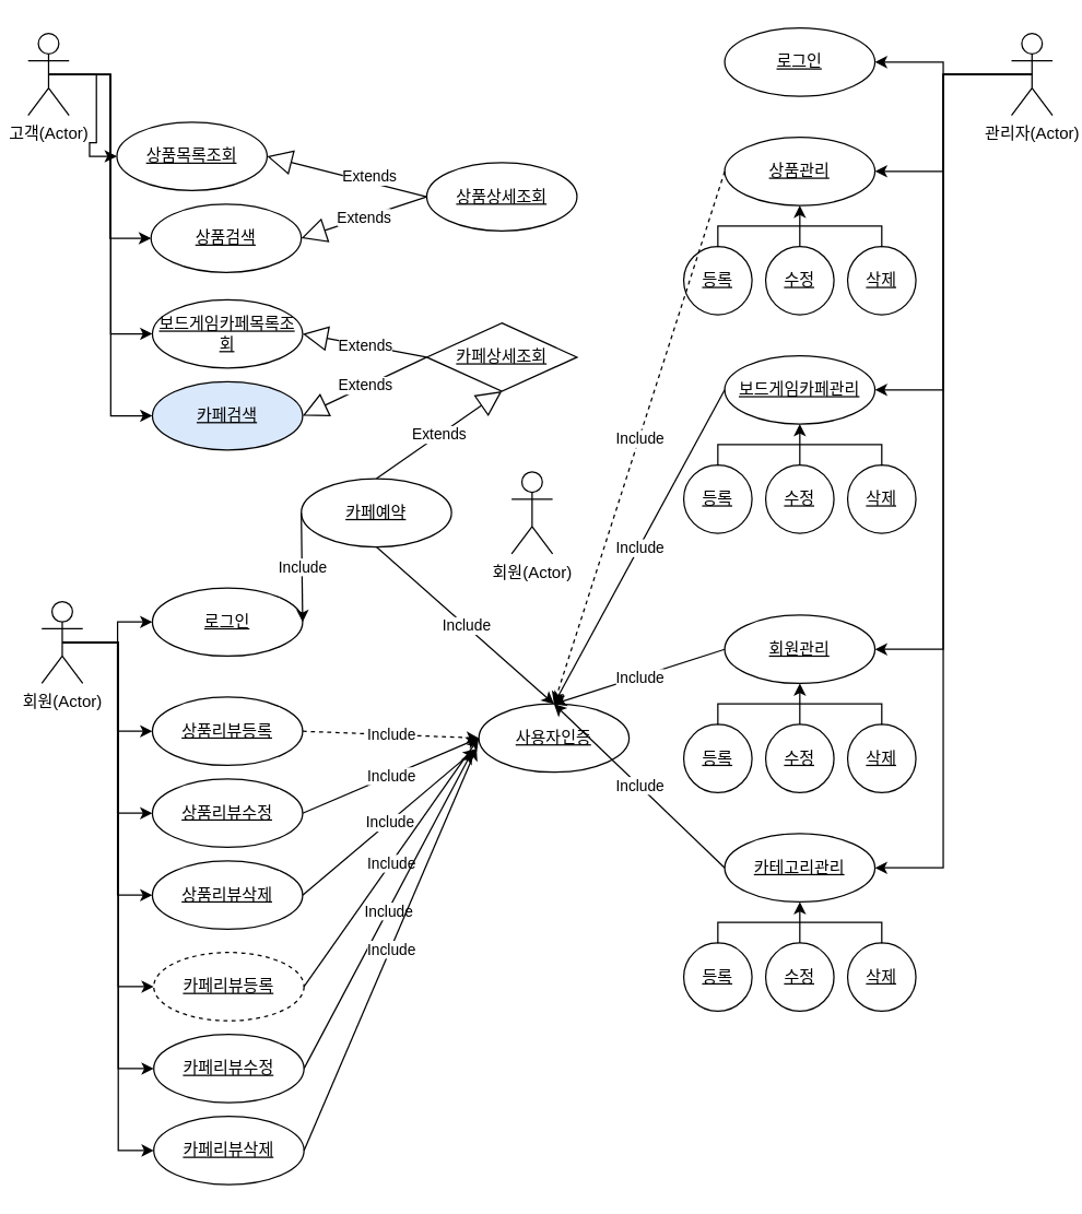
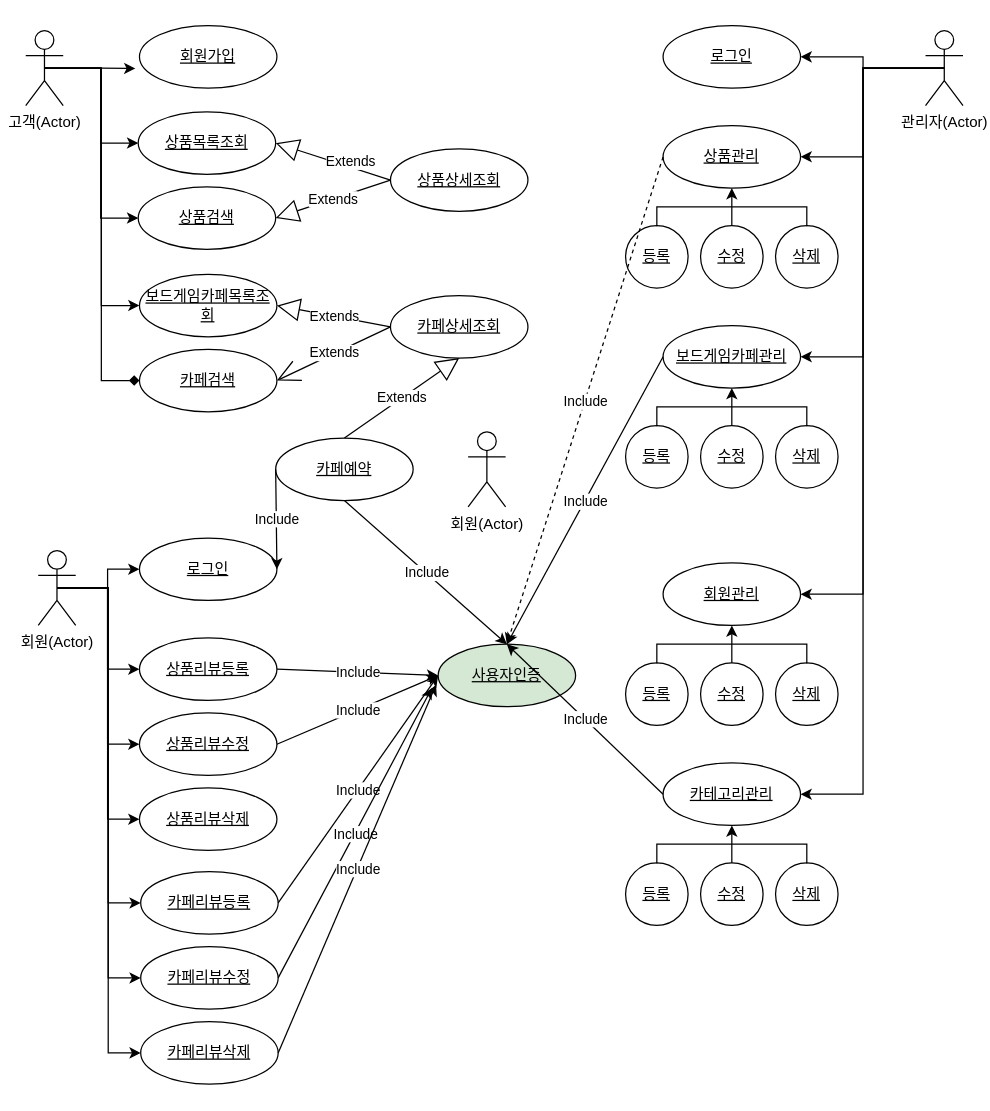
+ <mxCell id="53" value="회원가입" style="ellipse;whiteSpace=wrap;html=1;align=center;fontStyle=4;" vertex="1" parent="1"><mxGeometry x="111" y="20" width="110" height="50" as="geometry" /></mxCell>
+ <mxCell id="56" style="edgeStyle=orthogonalEdgeStyle;rounded=0;orthogonalLoop=1;jettySize=auto;html=1;exitX=0.5;exitY=0.5;exitDx=0;exitDy=0;exitPerimeter=0;entryX=-0.03;entryY=0.687;entryDx=0;entryDy=0;entryPerimeter=0;" edge="1" parent="1" source="6" target="53"><mxGeometry relative="1" as="geometry" /></mxCell>
- <mxCell id="15" value="상품목록조회" style="ellipse;whiteSpace=wrap;html=1;align=center;fontStyle=4;" vertex="1" parent="1"><mxGeometry x="85" y="89" width="110" height="50" as="geometry" /></mxCell>
+ <mxCell id="15" value="상품목록조회" style="ellipse;whiteSpace=wrap;html=1;align=center;fontStyle=4;" vertex="1" parent="1"><mxGeometry x="110" y="89" width="110" height="50" as="geometry" /></mxCell>
- <mxCell id="25" value="카페상세조회" style="rhombus;whiteSpace=wrap;html=1;align=center;fontStyle=4;" vertex="1" parent="1"><mxGeometry x="311.86" y="236.06" width="110" height="50" as="geometry" /></mxCell>
+ <mxCell id="25" value="카페상세조회" style="ellipse;whiteSpace=wrap;html=1;align=center;fontStyle=4;" vertex="1" parent="1"><mxGeometry x="311.86" y="236.06" width="110" height="50" as="geometry" /></mxCell>
- <mxCell id="60" value="Extends" style="endArrow=block;endSize=16;endFill=0;html=1;rounded=0;entryX=1;entryY=0.5;entryDx=0;entryDy=0;exitX=0;exitY=0.5;exitDx=0;exitDy=0;" edge="1" parent="1" source="25" target="22"><mxGeometry width="160" relative="1" as="geometry"><mxPoint x="280" y="260" as="sourcePoint" /><mxPoint x="231" y="254" as="targetPoint" /><Array as="points" /></mxGeometry></mxCell>
+ <mxCell id="60" value="Extends" style="endArrow=open;endSize=16;endFill=0;html=1;rounded=0;entryX=1;entryY=0.5;entryDx=0;entryDy=0;exitX=0;exitY=0.5;exitDx=0;exitDy=0;" edge="1" parent="1" source="25" target="22"><mxGeometry width="160" relative="1" as="geometry"><mxPoint x="280" y="260" as="sourcePoint" /><mxPoint x="231" y="254" as="targetPoint" /><Array as="points" /></mxGeometry></mxCell>
- <mxCell id="5" style="edgeStyle=orthogonalEdgeStyle;rounded=0;orthogonalLoop=1;jettySize=auto;html=1;exitX=0.5;exitY=0.5;exitDx=0;exitDy=0;exitPerimeter=0;entryX=0;entryY=0.5;entryDx=0;entryDy=0;" edge="1" parent="1" source="6" target="22"><mxGeometry relative="1" as="geometry" /></mxCell>
+ <mxCell id="5" style="edgeStyle=orthogonalEdgeStyle;rounded=0;orthogonalLoop=1;jettySize=auto;html=1;exitX=0.5;exitY=0.5;exitDx=0;exitDy=0;exitPerimeter=0;entryX=0;entryY=0.5;entryDx=0;entryDy=0;endArrow=diamond;" edge="1" parent="1" source="6" target="22"><mxGeometry relative="1" as="geometry" /></mxCell>
- <mxCell id="22" value="카페검색" style="ellipse;whiteSpace=wrap;html=1;align=center;fontStyle=4;fillColor=#dae8fc;" vertex="1" parent="1"><mxGeometry x="111" y="279" width="110" height="50" as="geometry" /></mxCell>
+ <mxCell id="22" value="카페검색" style="ellipse;whiteSpace=wrap;html=1;align=center;fontStyle=4;" vertex="1" parent="1"><mxGeometry x="111" y="279" width="110" height="50" as="geometry" /></mxCell>
- <mxCell id="78" value="" style="endArrow=classic;html=1;rounded=0;entryX=0.5;entryY=0;entryDx=0;entryDy=0;exitX=0;exitY=0.5;exitDx=0;exitDy=0;" edge="1" parent="1" source="41" target="24"><mxGeometry relative="1" as="geometry"><mxPoint x="540" y="135" as="sourcePoint" /><mxPoint x="414" y="580" as="targetPoint" /></mxGeometry></mxCell>
- <mxCell id="79" value="Include" style="edgeLabel;resizable=0;html=1;;align=center;verticalAlign=middle;" connectable="0" vertex="1" parent="78"><mxGeometry relative="1" as="geometry" /></mxCell>
- <mxCell id="64" value="" style="endArrow=classic;html=1;rounded=0;exitX=1;exitY=0.5;exitDx=0;exitDy=0;entryX=0;entryY=0.5;entryDx=0;entryDy=0;dashed=1;" edge="1" parent="1" source="18" target="24"><mxGeometry relative="1" as="geometry"><mxPoint x="231" y="465" as="sourcePoint" /><mxPoint x="350" y="600" as="targetPoint" /></mxGeometry></mxCell>
+ <mxCell id="64" value="" style="endArrow=classic;html=1;rounded=0;exitX=1;exitY=0.5;exitDx=0;exitDy=0;entryX=0;entryY=0.5;entryDx=0;entryDy=0;" edge="1" parent="1" source="18" target="24"><mxGeometry relative="1" as="geometry"><mxPoint x="231" y="465" as="sourcePoint" /><mxPoint x="350" y="600" as="targetPoint" /></mxGeometry></mxCell>
- <mxCell id="24" value="사용자인증" style="ellipse;whiteSpace=wrap;html=1;align=center;fontStyle=4;" vertex="1" parent="1"><mxGeometry x="350" y="515" width="110" height="50" as="geometry" /></mxCell>
+ <mxCell id="24" value="사용자인증" style="ellipse;whiteSpace=wrap;html=1;align=center;fontStyle=4;fillColor=#d5e8d4;" vertex="1" parent="1"><mxGeometry x="350" y="515" width="110" height="50" as="geometry" /></mxCell>
- <mxCell id="68" value="" style="endArrow=classic;html=1;rounded=0;exitX=1;exitY=0.5;exitDx=0;exitDy=0;entryX=-0.021;entryY=0.66;entryDx=0;entryDy=0;entryPerimeter=0;" edge="1" parent="1" source="20" target="24"><mxGeometry relative="1" as="geometry"><mxPoint x="241" y="555" as="sourcePoint" /><mxPoint x="370" y="620" as="targetPoint" /></mxGeometry></mxCell>
- <mxCell id="69" value="Include" style="edgeLabel;resizable=0;html=1;;align=center;verticalAlign=middle;" connectable="0" vertex="1" parent="68"><mxGeometry relative="1" as="geometry" /></mxCell>
- <mxCell id="26" value="카페리뷰등록" style="ellipse;whiteSpace=wrap;html=1;align=center;fontStyle=4;dashed=1;" vertex="1" parent="1"><mxGeometry x="112" y="697" width="110" height="50" as="geometry" /></mxCell>
+ <mxCell id="26" value="카페리뷰등록" style="ellipse;whiteSpace=wrap;html=1;align=center;fontStyle=4;" vertex="1" parent="1"><mxGeometry x="112" y="697" width="110" height="50" as="geometry" /></mxCell>
